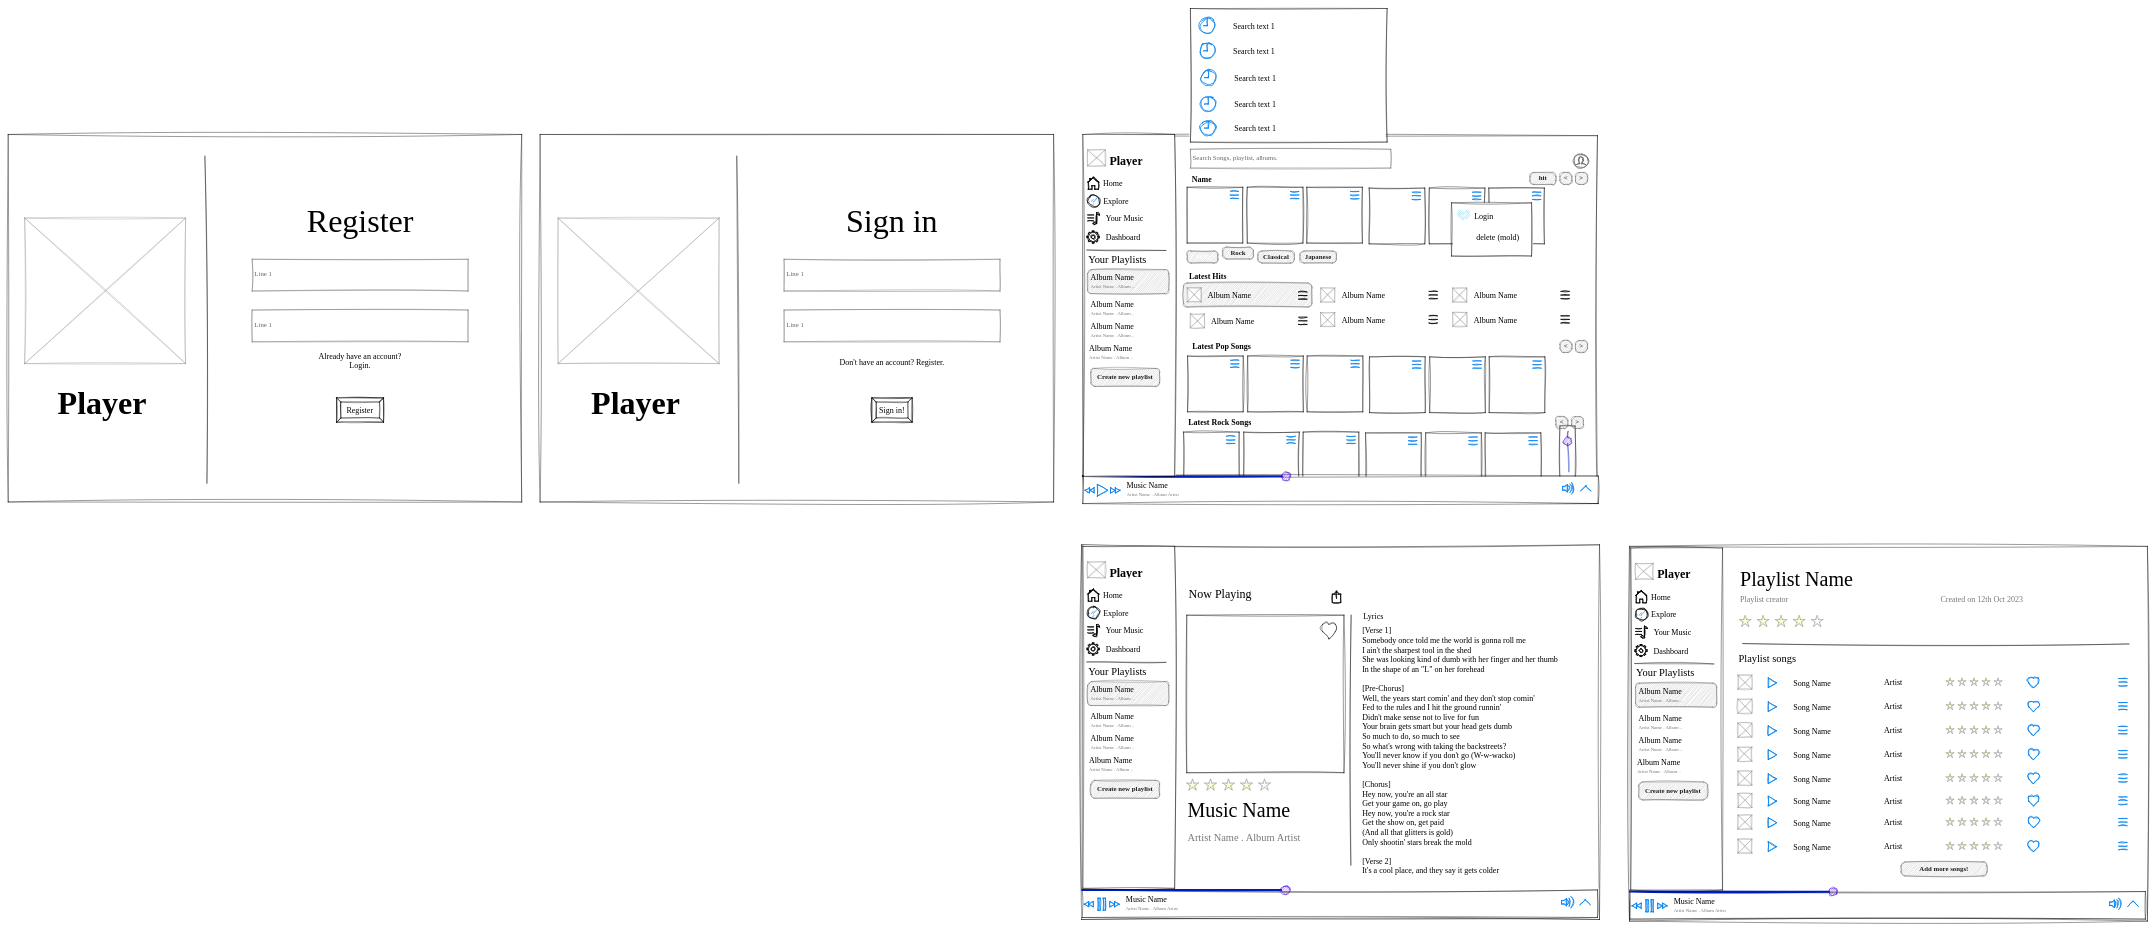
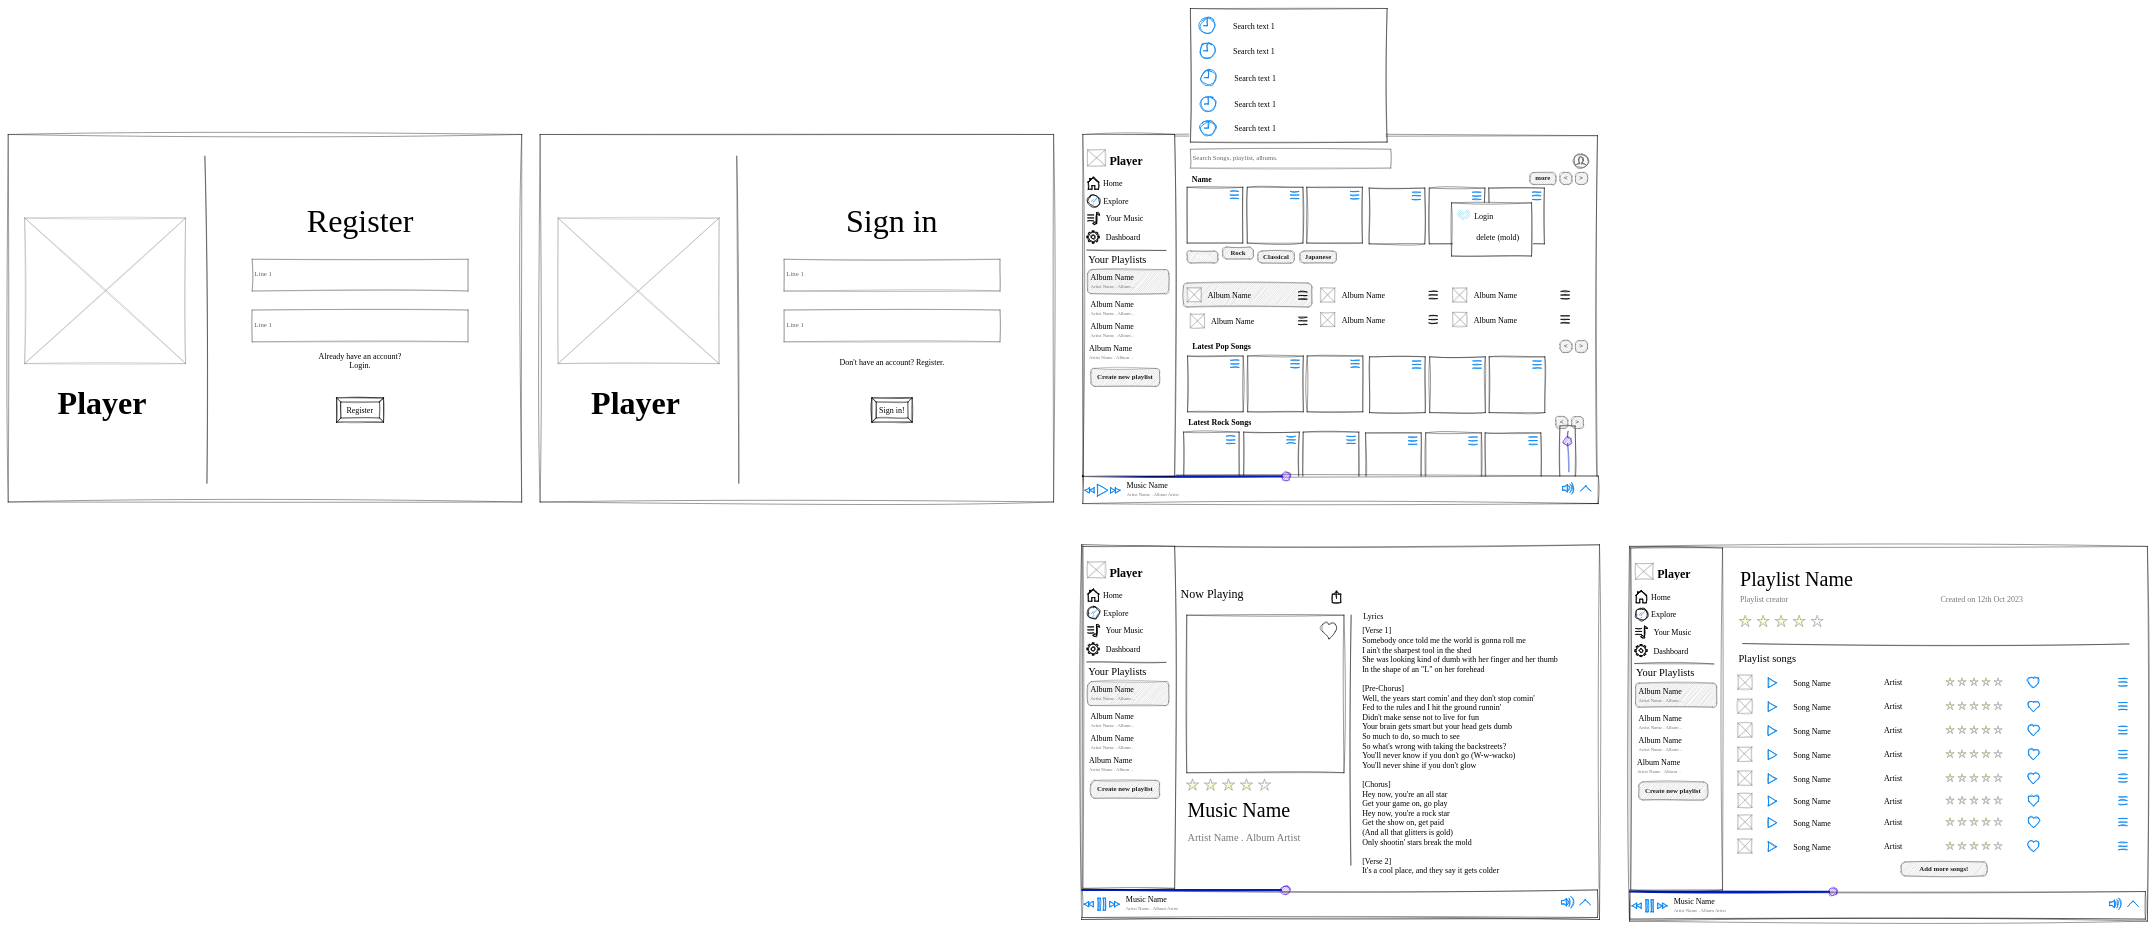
- <mxCell id="186" value="hit" style="strokeWidth=1;shadow=0;dashed=0;align=center;html=1;shape=mxgraph.mockup.buttons.button;strokeColor=#666666;fontColor=#212121;mainText=;buttonStyle=round;fontSize=17;fontStyle=1;fillColor=#B3B3B3;whiteSpace=wrap;hachureGap=4;fontFamily=Architects Daughter;fontSource=https%3A%2F%2Ffonts.googleapis.com%2Fcss%3Ffamily%3DArchitects%2BDaughter;sketch=1;curveFitting=1;jiggle=2;rounded=0;" parent="1" vertex="1"><mxGeometry x="3825" y="430" width="65" height="30" as="geometry" /></mxCell>
+ <mxCell id="186" value="more" style="strokeWidth=1;shadow=0;dashed=0;align=center;html=1;shape=mxgraph.mockup.buttons.button;strokeColor=#666666;fontColor=#212121;mainText=;buttonStyle=round;fontSize=17;fontStyle=1;fillColor=#B3B3B3;whiteSpace=wrap;hachureGap=4;fontFamily=Architects Daughter;fontSource=https%3A%2F%2Ffonts.googleapis.com%2Fcss%3Ffamily%3DArchitects%2BDaughter;sketch=1;curveFitting=1;jiggle=2;rounded=0;" parent="1" vertex="1"><mxGeometry x="3825" y="430" width="65" height="30" as="geometry" /></mxCell>
- <mxCell id="8" value="&lt;h1 style=&quot;font-size: 20px;&quot;&gt;Latest Hits&lt;/h1&gt;" style="text;html=1;strokeColor=none;fillColor=none;spacing=5;spacingTop=-20;whiteSpace=wrap;overflow=hidden;rounded=0;fontSize=30;fontFamily=Architects Daughter;sketch=1;curveFitting=1;jiggle=2;" parent="1" vertex="1"><mxGeometry x="2967.9" y="673.5" width="112" height="26" as="geometry" /></mxCell>
- <mxCell id="141" value="&lt;font style=&quot;font-size: 30px;&quot;&gt;Now Playing&lt;/font&gt;" style="text;html=1;strokeColor=none;fillColor=none;spacing=5;spacingTop=-20;whiteSpace=wrap;overflow=hidden;rounded=0;fontSize=30;fontFamily=Architects Daughter;sketch=1;curveFitting=1;jiggle=2;movable=1;resizable=1;rotatable=1;deletable=1;editable=1;locked=0;connectable=1;" parent="138" vertex="1"><mxGeometry x="28" y="111" width="268" height="34" as="geometry" /></mxCell>
+ <mxCell id="141" value="&lt;font style=&quot;font-size: 30px;&quot;&gt;Now Playing&lt;/font&gt;" style="text;html=1;strokeColor=none;fillColor=none;spacing=5;spacingTop=-20;whiteSpace=wrap;overflow=hidden;rounded=0;fontSize=30;fontFamily=Architects Daughter;sketch=1;curveFitting=1;jiggle=2;movable=1;resizable=1;rotatable=1;deletable=1;editable=1;locked=0;connectable=1;" parent="138" vertex="1"><mxGeometry x="8" y="111" width="268" height="34" as="geometry" /></mxCell>
